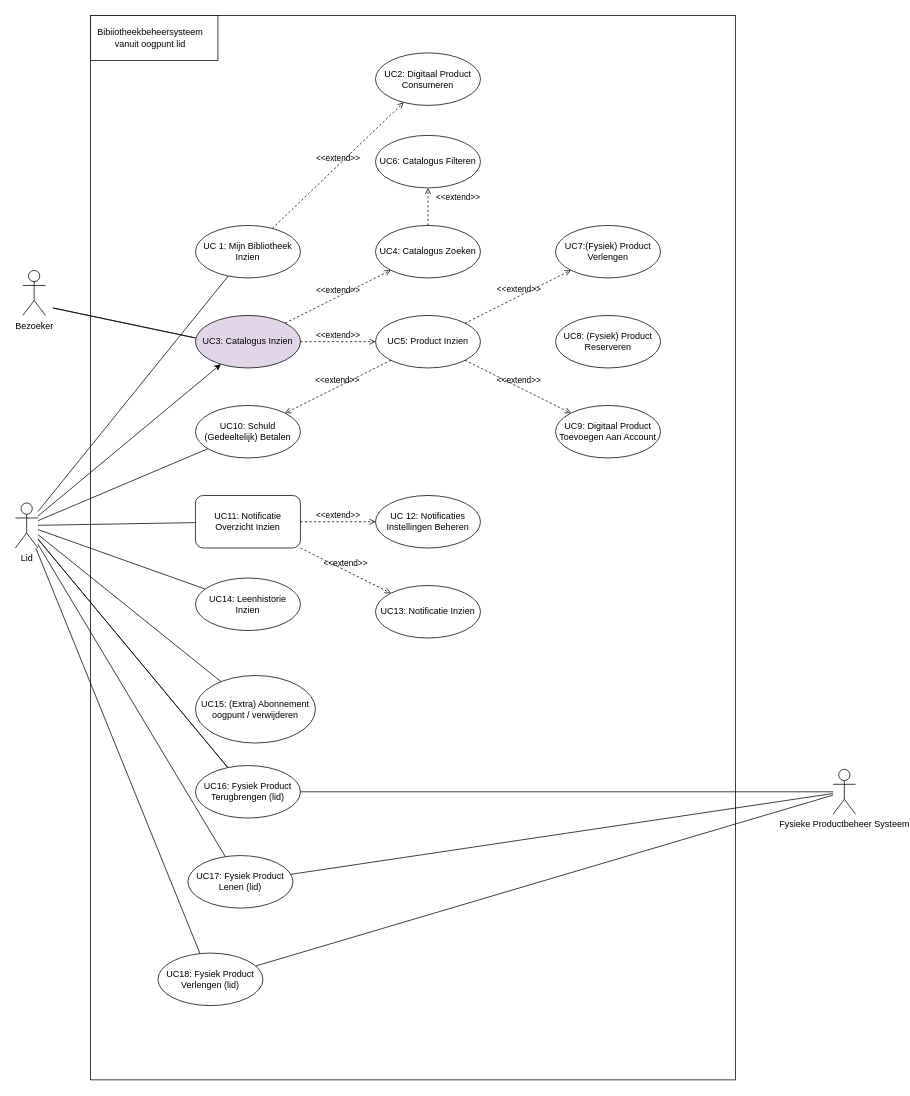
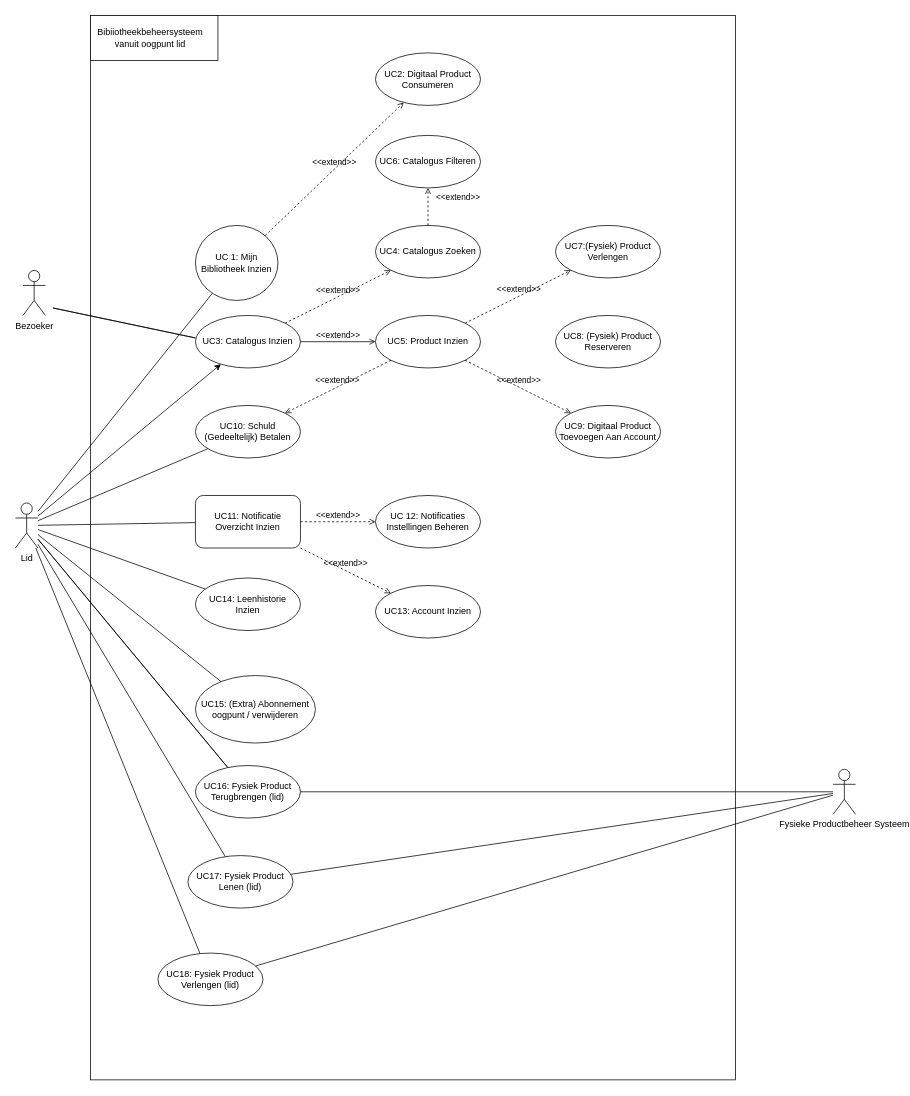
- <mxCell id="24" value="UC 1: Mijn Bibliotheek Inzien" style="ellipse;whiteSpace=wrap;html=1;" parent="1" vertex="1"><mxGeometry x="260" y="300" width="140" height="70" as="geometry" /></mxCell>
+ <mxCell id="24" value="UC 1: Mijn Bibliotheek Inzien" style="ellipse;whiteSpace=wrap;html=1;" parent="1" vertex="1"><mxGeometry x="260" y="300" width="110" height="100" as="geometry" /></mxCell>
- <mxCell id="10" value="UC3: Catalogus Inzien" style="ellipse;whiteSpace=wrap;html=1;fillColor=#e1d5e7;" parent="1" vertex="1"><mxGeometry x="260" y="420" width="140" height="70" as="geometry" /></mxCell>
+ <mxCell id="10" value="UC3: Catalogus Inzien" style="ellipse;whiteSpace=wrap;html=1;" parent="1" vertex="1"><mxGeometry x="260" y="420" width="140" height="70" as="geometry" /></mxCell>
- <mxCell id="15" value="&amp;lt;&amp;lt;extend&amp;gt;&amp;gt;" style="html=1;verticalAlign=bottom;labelBackgroundColor=none;endArrow=open;endFill=0;dashed=1;rounded=0;" parent="1" source="10" target="11" edge="1"><mxGeometry width="160" relative="1" as="geometry"><mxPoint x="300" y="540" as="sourcePoint" /><mxPoint x="460" y="540" as="targetPoint" /><mxPoint as="offset" /></mxGeometry></mxCell>
+ <mxCell id="15" value="&amp;lt;&amp;lt;extend&amp;gt;&amp;gt;" style="html=1;verticalAlign=bottom;labelBackgroundColor=none;endArrow=open;endFill=0;dashed=0;rounded=0;" parent="1" source="10" target="11" edge="1"><mxGeometry width="160" relative="1" as="geometry"><mxPoint x="300" y="540" as="sourcePoint" /><mxPoint x="460" y="540" as="targetPoint" /><mxPoint as="offset" /></mxGeometry></mxCell>
- <mxCell id="36" value="UC13: Notificatie Inzien" style="ellipse;whiteSpace=wrap;html=1;" parent="1" vertex="1"><mxGeometry x="500" y="780" width="140" height="70" as="geometry" /></mxCell>
+ <mxCell id="36" value="UC13: Account Inzien" style="ellipse;whiteSpace=wrap;html=1;" parent="1" vertex="1"><mxGeometry x="500" y="780" width="140" height="70" as="geometry" /></mxCell>
